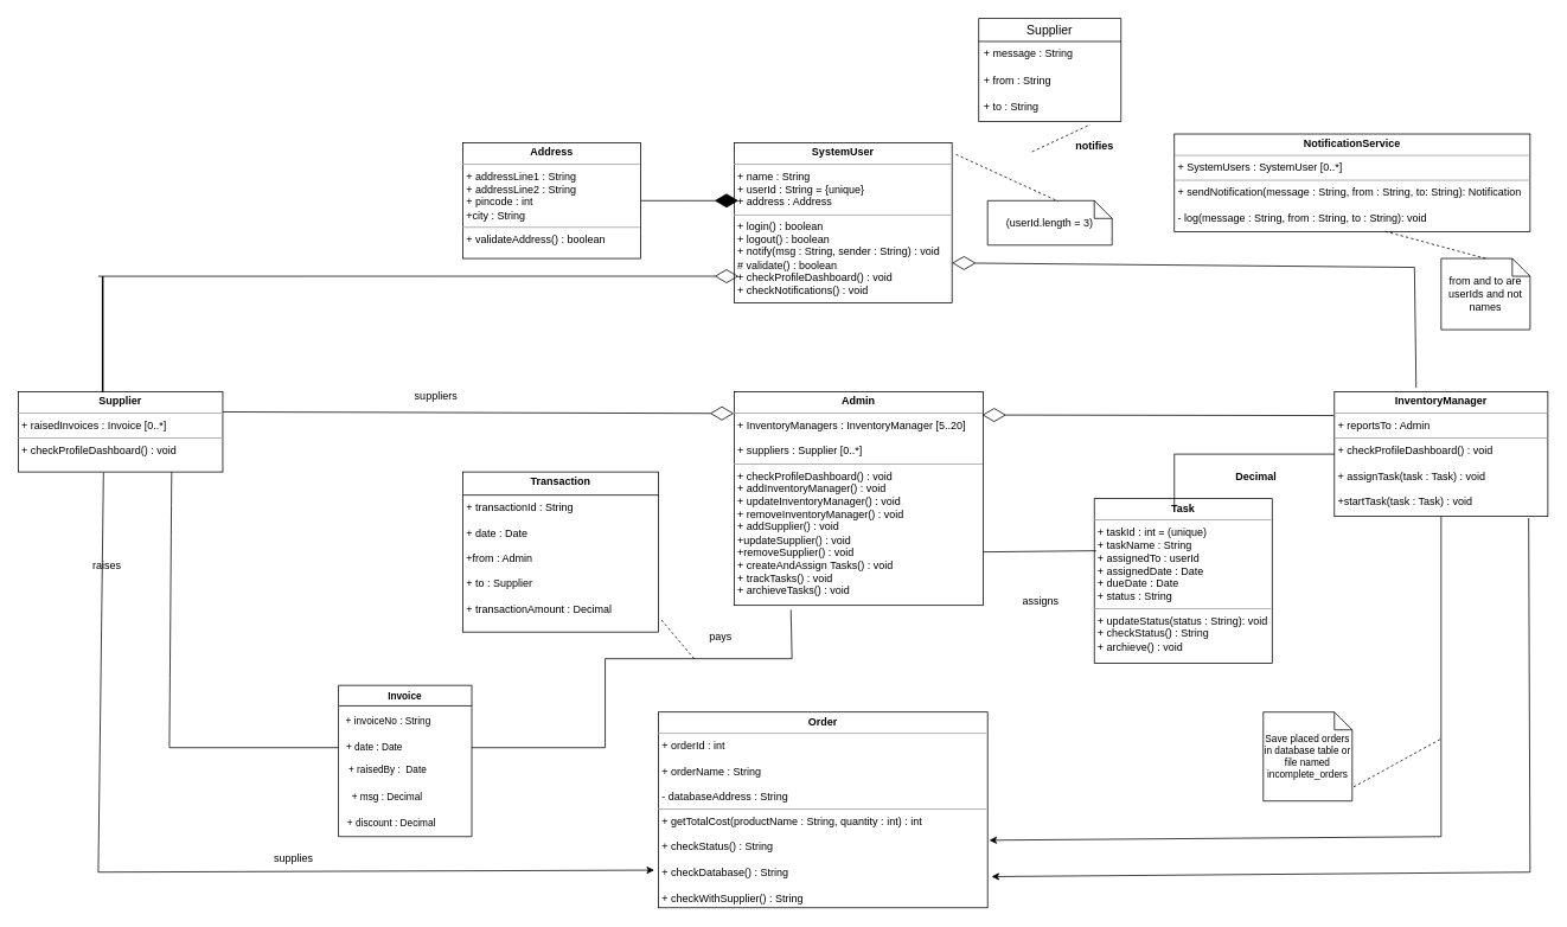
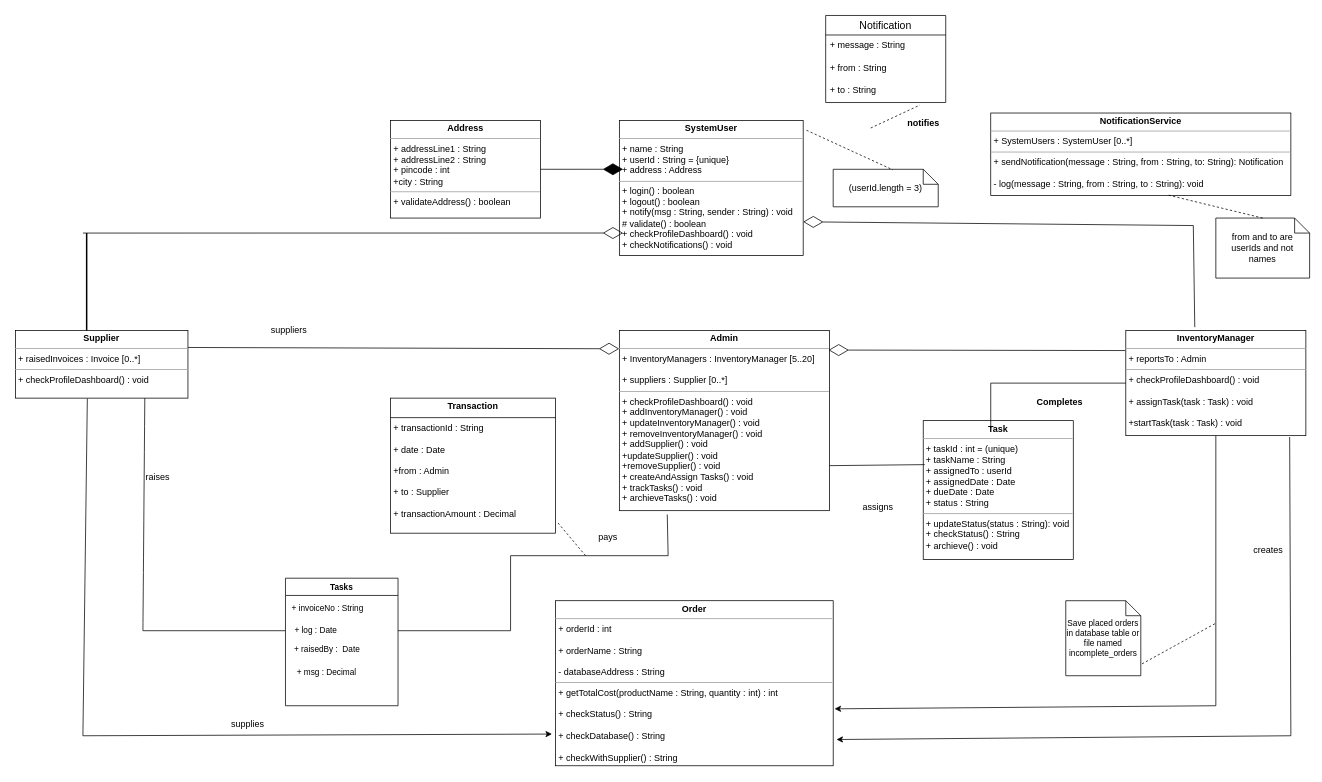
- <mxCell id="5" value="Supplier" style="swimlane;fontStyle=0;childLayout=stackLayout;horizontal=1;startSize=26;horizontalStack=0;resizeParent=1;resizeParentMax=0;resizeLast=0;collapsible=1;marginBottom=0;align=center;fontSize=14;" vertex="1" parent="1"><mxGeometry x="1100" y="20" width="160" height="116" as="geometry" /></mxCell>
+ <mxCell id="5" value="Notification" style="swimlane;fontStyle=0;childLayout=stackLayout;horizontal=1;startSize=26;horizontalStack=0;resizeParent=1;resizeParentMax=0;resizeLast=0;collapsible=1;marginBottom=0;align=center;fontSize=14;" vertex="1" parent="1"><mxGeometry x="1100" y="20" width="160" height="116" as="geometry" /></mxCell>
- <mxCell id="13" value="from and to are&lt;br&gt;userIds and not&lt;br&gt;names" style="shape=note;size=20;whiteSpace=wrap;html=1;" vertex="1" parent="1"><mxGeometry x="1620" y="290" width="100" height="80" as="geometry" /></mxCell>
+ <mxCell id="13" value="from and to are&lt;br&gt;userIds and not&lt;br&gt;names" style="shape=note;size=20;whiteSpace=wrap;html=1;" vertex="1" parent="1"><mxGeometry x="1620" y="290" width="125" height="80" as="geometry" /></mxCell>
- <mxCell id="46" value="suppliers" style="text;html=1;strokeColor=none;fillColor=none;align=center;verticalAlign=middle;whiteSpace=wrap;rounded=0;fontSize=12;" vertex="1" parent="1"><mxGeometry x="460" y="430" width="60" height="30" as="geometry" /></mxCell>
+ <mxCell id="46" value="suppliers" style="text;html=1;strokeColor=none;fillColor=none;align=center;verticalAlign=middle;whiteSpace=wrap;rounded=0;fontSize=12;" vertex="1" parent="1"><mxGeometry x="355" y="425" width="60" height="30" as="geometry" /></mxCell>
- <mxCell id="37" value="&lt;span style=&quot;font-size: 12px;&quot;&gt;&amp;nbsp;Decimal&lt;/span&gt;" style="text;strokeColor=none;fillColor=none;html=1;fontSize=24;fontStyle=1;verticalAlign=middle;align=center;" vertex="1" parent="1"><mxGeometry x="1360" y="512" width="100" height="40" as="geometry" /></mxCell>
+ <mxCell id="37" value="&lt;span style=&quot;font-size: 12px;&quot;&gt;&amp;nbsp;Completes&lt;/span&gt;" style="text;strokeColor=none;fillColor=none;html=1;fontSize=24;fontStyle=1;verticalAlign=middle;align=center;" vertex="1" parent="1"><mxGeometry x="1360" y="512" width="100" height="40" as="geometry" /></mxCell>
- <mxCell id="49" value="raises" style="text;html=1;strokeColor=none;fillColor=none;align=center;verticalAlign=middle;whiteSpace=wrap;rounded=0;fontSize=12;" vertex="1" parent="1"><mxGeometry x="90" y="620" width="60" height="30" as="geometry" /></mxCell>
+ <mxCell id="49" value="raises" style="text;html=1;strokeColor=none;fillColor=none;align=center;verticalAlign=middle;whiteSpace=wrap;rounded=0;fontSize=12;" vertex="1" parent="1"><mxGeometry x="180" y="620" width="60" height="30" as="geometry" /></mxCell>
+ <mxCell id="58" value="creates" style="text;html=1;strokeColor=none;fillColor=none;align=center;verticalAlign=middle;whiteSpace=wrap;rounded=0;fontSize=12;" vertex="1" parent="1"><mxGeometry x="1660" y="715" width="60" height="35" as="geometry" /></mxCell>
- <mxCell id="16" value="Invoice" style="swimlane;fontSize=11;" vertex="1" parent="1"><mxGeometry x="380" y="770" width="150" height="170" as="geometry" /></mxCell>
+ <mxCell id="16" value="Tasks" style="swimlane;fontSize=11;" vertex="1" parent="1"><mxGeometry x="380" y="770" width="150" height="170" as="geometry" /></mxCell>
- <mxCell id="17" value="&amp;nbsp; &amp;nbsp; &amp;nbsp; &amp;nbsp; + date : Date&amp;nbsp;" style="text;html=1;strokeColor=none;fillColor=none;align=center;verticalAlign=middle;whiteSpace=wrap;rounded=0;fontSize=11;" vertex="1" parent="16"><mxGeometry x="-30" y="55" width="120" height="30" as="geometry" /></mxCell>
+ <mxCell id="17" value="&amp;nbsp; &amp;nbsp; &amp;nbsp; &amp;nbsp; + log : Date&amp;nbsp;" style="text;html=1;strokeColor=none;fillColor=none;align=center;verticalAlign=middle;whiteSpace=wrap;rounded=0;fontSize=11;" vertex="1" parent="16"><mxGeometry x="-30" y="55" width="120" height="30" as="geometry" /></mxCell>
- <mxCell id="20" value="+ discount : Decimal" style="text;html=1;strokeColor=none;fillColor=none;align=center;verticalAlign=middle;whiteSpace=wrap;rounded=0;fontSize=11;" vertex="1" parent="16"><mxGeometry y="140" width="120" height="30" as="geometry" /></mxCell>
